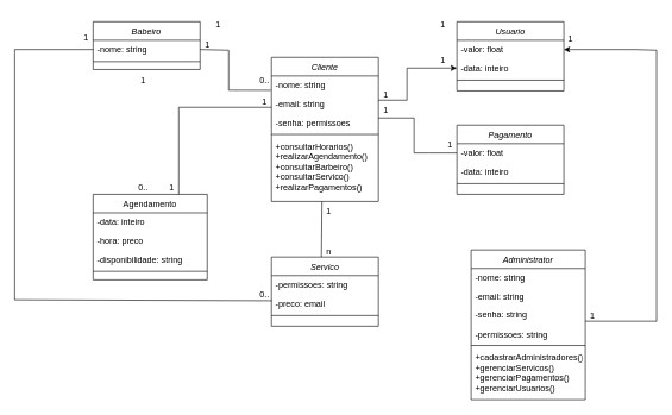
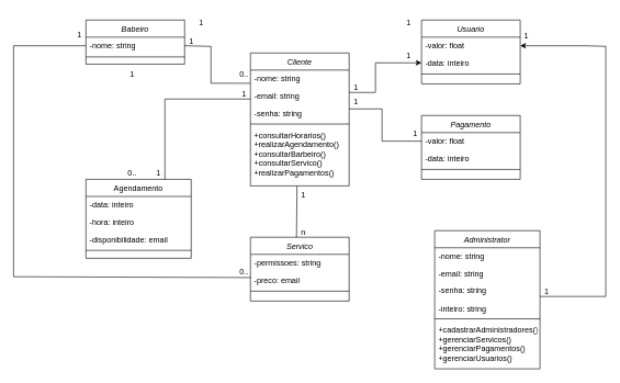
- <mxCell id="5" value="-senha: permissoes" style="text;align=left;verticalAlign=top;spacingLeft=4;spacingRight=4;overflow=hidden;rotatable=0;points=[[0,0.5],[1,0.5]];portConstraint=eastwest;rounded=0;shadow=0;html=0;" parent="2" vertex="1"><mxGeometry y="78" width="150" height="26" as="geometry" /></mxCell>
+ <mxCell id="5" value="-senha: string" style="text;align=left;verticalAlign=top;spacingLeft=4;spacingRight=4;overflow=hidden;rotatable=0;points=[[0,0.5],[1,0.5]];portConstraint=eastwest;rounded=0;shadow=0;html=0;" parent="2" vertex="1"><mxGeometry y="78" width="150" height="26" as="geometry" /></mxCell>
- <mxCell id="10" value="-hora: preco" style="text;align=left;verticalAlign=top;spacingLeft=4;spacingRight=4;overflow=hidden;rotatable=0;points=[[0,0.5],[1,0.5]];portConstraint=eastwest;rounded=0;shadow=0;html=0;" parent="8" vertex="1"><mxGeometry y="52" width="160" height="26" as="geometry" /></mxCell>
+ <mxCell id="10" value="-hora: inteiro" style="text;align=left;verticalAlign=top;spacingLeft=4;spacingRight=4;overflow=hidden;rotatable=0;points=[[0,0.5],[1,0.5]];portConstraint=eastwest;rounded=0;shadow=0;html=0;" parent="8" vertex="1"><mxGeometry y="52" width="160" height="26" as="geometry" /></mxCell>
- <mxCell id="11" value="-disponibilidade: string" style="text;align=left;verticalAlign=top;spacingLeft=4;spacingRight=4;overflow=hidden;rotatable=0;points=[[0,0.5],[1,0.5]];portConstraint=eastwest;rounded=0;shadow=0;html=0;" parent="8" vertex="1"><mxGeometry y="78" width="160" height="26" as="geometry" /></mxCell>
+ <mxCell id="11" value="-disponibilidade: email" style="text;align=left;verticalAlign=top;spacingLeft=4;spacingRight=4;overflow=hidden;rotatable=0;points=[[0,0.5],[1,0.5]];portConstraint=eastwest;rounded=0;shadow=0;html=0;" parent="8" vertex="1"><mxGeometry y="78" width="160" height="26" as="geometry" /></mxCell>
- <mxCell id="23" value="-senha: string&#10;&#10;-permissoes: string" style="text;align=left;verticalAlign=top;spacingLeft=4;spacingRight=4;overflow=hidden;rotatable=0;points=[[0,0.5],[1,0.5]];portConstraint=eastwest;rounded=0;shadow=0;html=0;" parent="20" vertex="1"><mxGeometry y="78" width="160" height="52" as="geometry" /></mxCell>
+ <mxCell id="23" value="-senha: string&#10;&#10;-inteiro: string" style="text;align=left;verticalAlign=top;spacingLeft=4;spacingRight=4;overflow=hidden;rotatable=0;points=[[0,0.5],[1,0.5]];portConstraint=eastwest;rounded=0;shadow=0;html=0;" parent="20" vertex="1"><mxGeometry y="78" width="160" height="52" as="geometry" /></mxCell>
